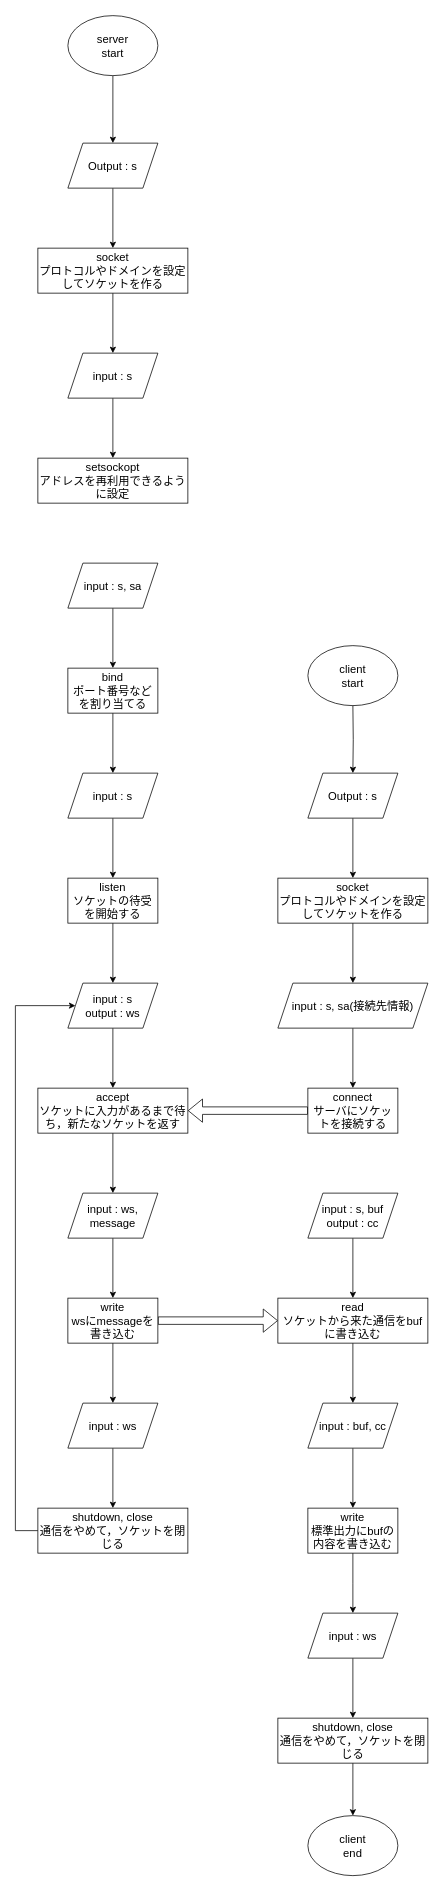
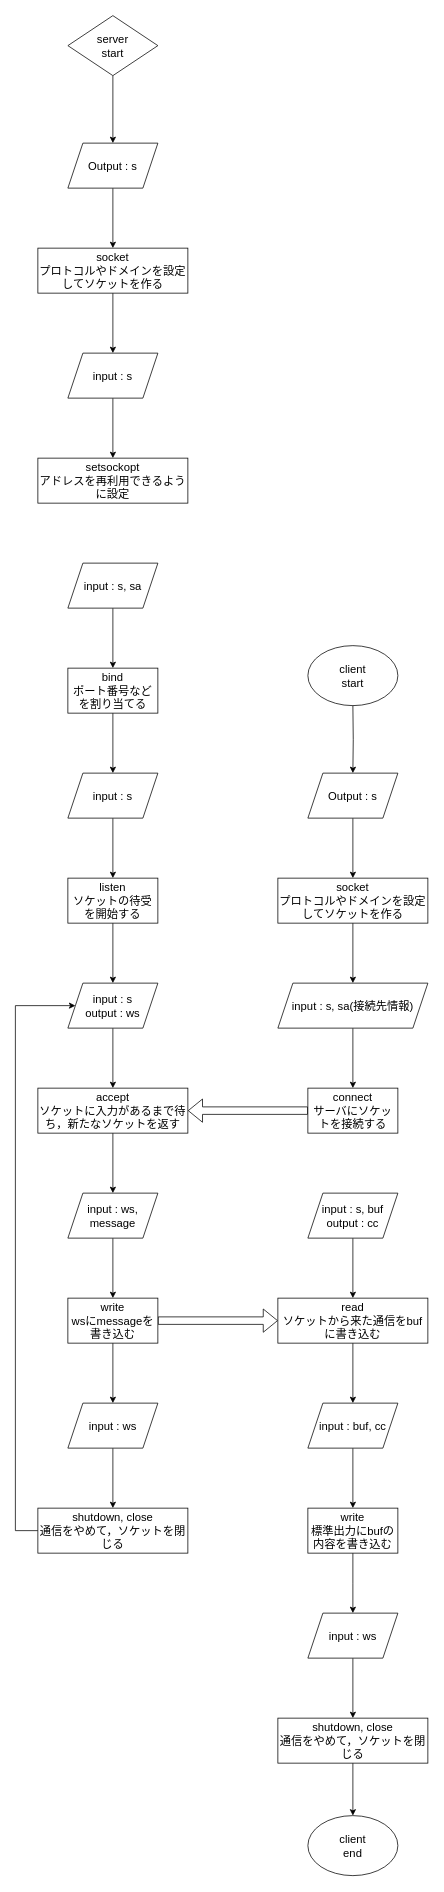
- <mxCell id="4" value="server&lt;br style=&quot;font-size: 15px;&quot;&gt;start" style="ellipse;whiteSpace=wrap;html=1;fontSize=15;verticalAlign=middle;" vertex="1" parent="1"><mxGeometry x="90" y="20" width="120" height="80" as="geometry" /></mxCell>
+ <mxCell id="4" value="server&lt;br style=&quot;font-size: 15px;&quot;&gt;start" style="rhombus;whiteSpace=wrap;html=1;fontSize=15;verticalAlign=middle;" vertex="1" parent="1"><mxGeometry x="90" y="20" width="120" height="80" as="geometry" /></mxCell>
